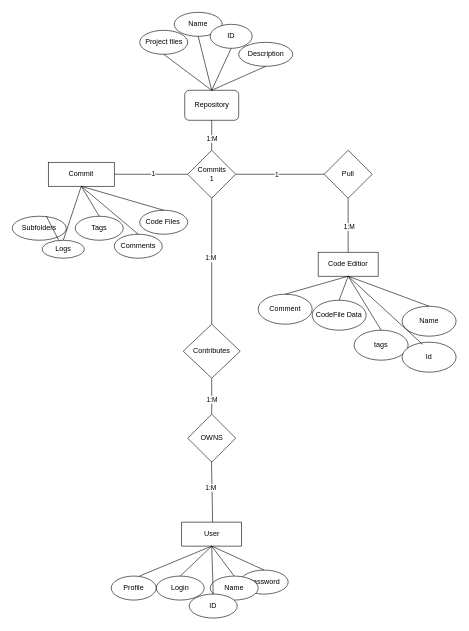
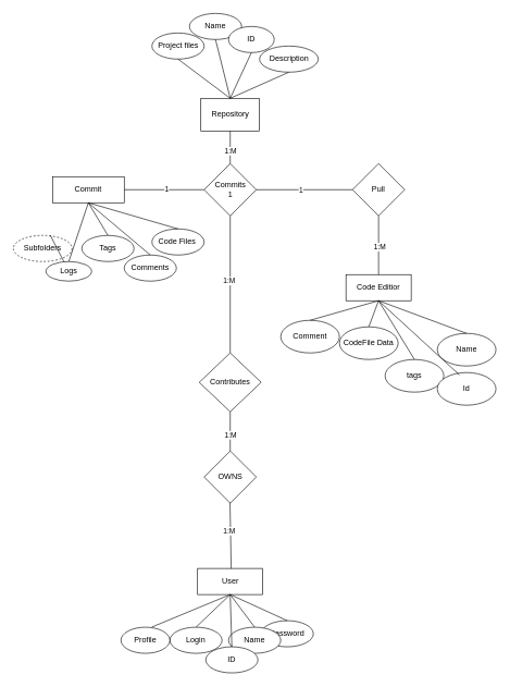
- <mxCell id="2" value="Repository" style="whiteSpace=wrap;html=1;rounded=1;" vertex="1" parent="1"><mxGeometry x="307.5" y="150" width="90" height="50" as="geometry" /></mxCell>
+ <mxCell id="2" value="Repository" style="rounded=0;whiteSpace=wrap;html=1;" vertex="1" parent="1"><mxGeometry x="307.5" y="150" width="90" height="50" as="geometry" /></mxCell>
- <mxCell id="19" value="Subfolders" style="ellipse;whiteSpace=wrap;html=1;" vertex="1" parent="1"><mxGeometry x="20" y="360" width="90" height="40" as="geometry" /></mxCell>
+ <mxCell id="19" value="Subfolders" style="ellipse;whiteSpace=wrap;html=1;dashed=1;" vertex="1" parent="1"><mxGeometry x="20" y="360" width="90" height="40" as="geometry" /></mxCell>
